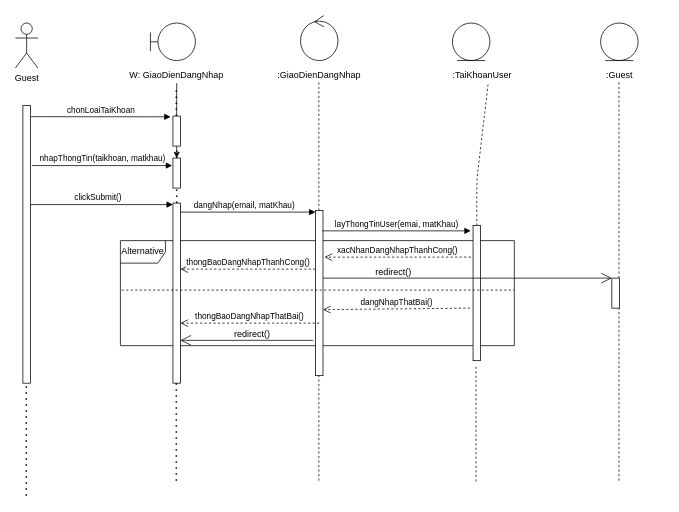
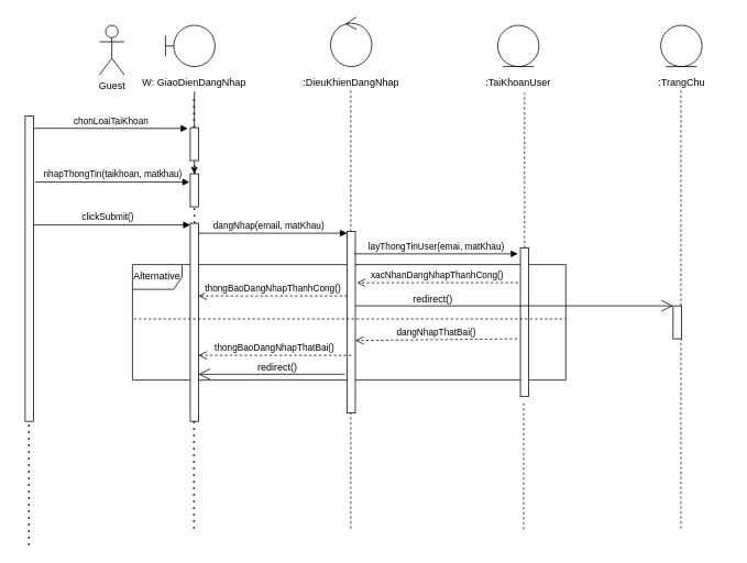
- <mxCell id="4" value="Guest" style="shape=umlActor;verticalLabelPosition=bottom;verticalAlign=top;html=1;outlineConnect=0;" parent="1" vertex="1"><mxGeometry x="20" y="30" width="30" height="60" as="geometry" /></mxCell>
+ <mxCell id="4" value="Guest" style="shape=umlActor;verticalLabelPosition=bottom;verticalAlign=top;html=1;outlineConnect=0;" parent="1" vertex="1"><mxGeometry x="120" y="30" width="30" height="60" as="geometry" /></mxCell>
- <mxCell id="11" value=":GiaoDienDangNhap" style="text;html=1;strokeColor=none;fillColor=none;align=center;verticalAlign=middle;whiteSpace=wrap;rounded=0;" parent="1" vertex="1"><mxGeometry x="360" y="90" width="130" height="20" as="geometry" /></mxCell>
+ <mxCell id="11" value=":DieuKhienDangNhap" style="text;html=1;strokeColor=none;fillColor=none;align=center;verticalAlign=middle;whiteSpace=wrap;rounded=0;" parent="1" vertex="1"><mxGeometry x="360" y="90" width="130" height="20" as="geometry" /></mxCell>
- <mxCell id="12" value=":TaiKhoanUser" style="text;html=1;strokeColor=none;fillColor=none;align=center;verticalAlign=middle;whiteSpace=wrap;rounded=0;" parent="1" vertex="1"><mxGeometry x="585" y="90" width="115" height="20" as="geometry" /></mxCell>
+ <mxCell id="12" value=":TaiKhoanUser" style="text;html=1;strokeColor=none;fillColor=none;align=center;verticalAlign=middle;whiteSpace=wrap;rounded=0;" parent="1" vertex="1"><mxGeometry x="570" y="90" width="115" height="20" as="geometry" /></mxCell>
- <mxCell id="13" value=":Guest" style="text;html=1;strokeColor=none;fillColor=none;align=center;verticalAlign=middle;whiteSpace=wrap;rounded=0;" parent="1" vertex="1"><mxGeometry x="767.5" y="90" width="115" height="20" as="geometry" /></mxCell>
+ <mxCell id="13" value=":TrangChu" style="text;html=1;strokeColor=none;fillColor=none;align=center;verticalAlign=middle;whiteSpace=wrap;rounded=0;" parent="1" vertex="1"><mxGeometry x="767.5" y="90" width="115" height="20" as="geometry" /></mxCell>
